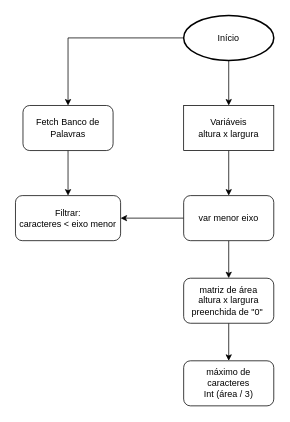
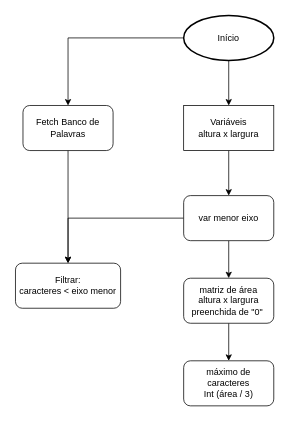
- <mxCell id="13" value="Filtrar: &lt;br&gt;caracteres &amp;lt; eixo menor" style="whiteSpace=wrap;html=1;rounded=1;" vertex="1" parent="1"><mxGeometry x="20" y="260" width="140" height="60" as="geometry" /></mxCell>
+ <mxCell id="13" value="Filtrar: &lt;br&gt;caracteres &amp;lt; eixo menor" style="whiteSpace=wrap;html=1;rounded=1;" vertex="1" parent="1"><mxGeometry x="20" y="350" width="140" height="60" as="geometry" /></mxCell>
